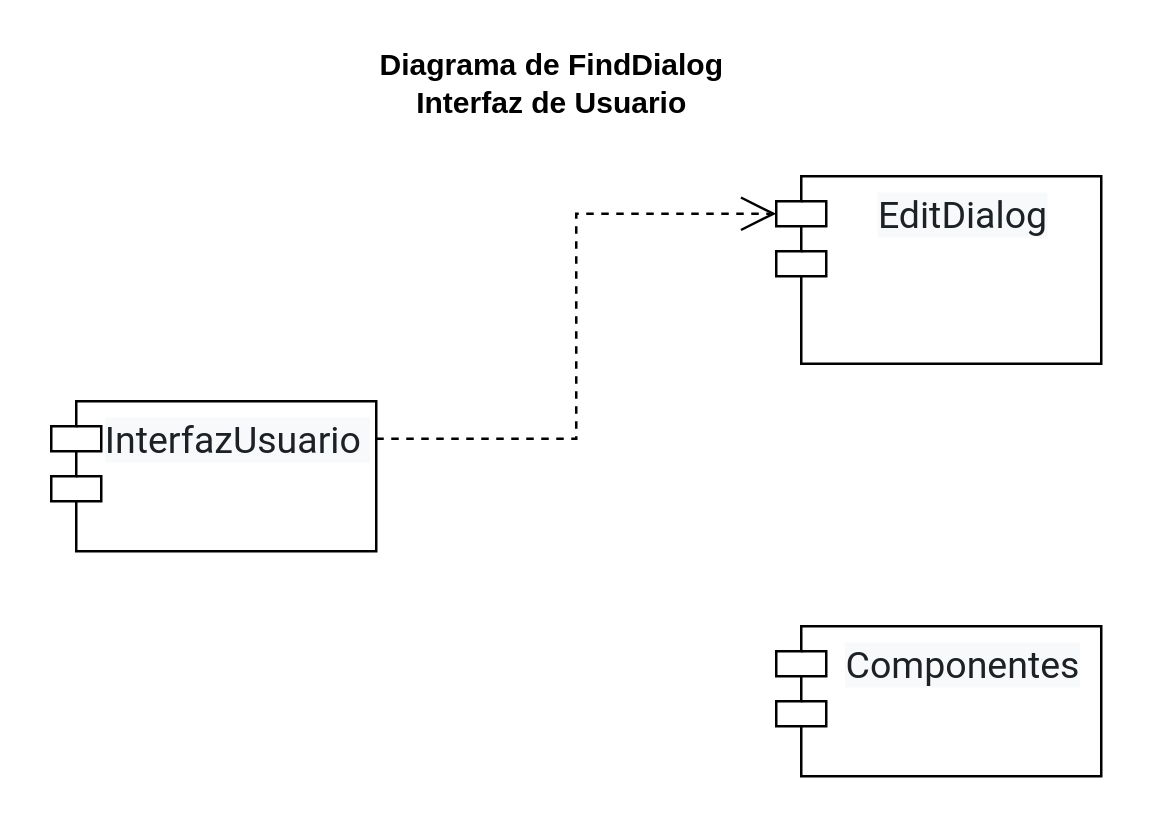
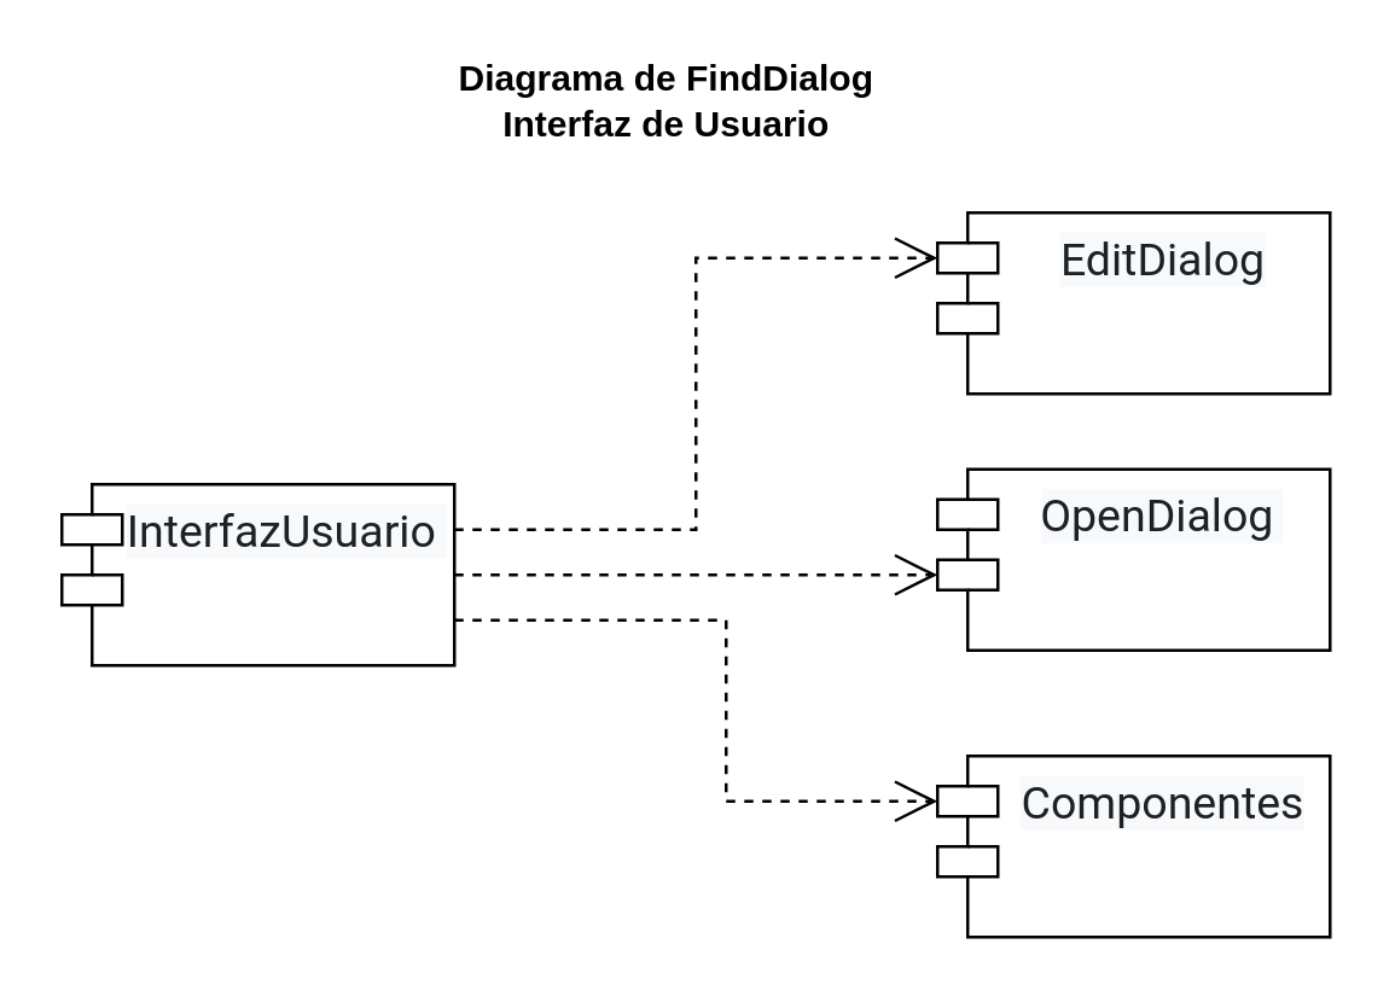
- <mxCell id="3" value="&lt;span style=&quot;color: rgb(29, 33, 37); font-family: Roboto; font-size: 15px; text-align: left; background-color: rgb(248, 249, 250);&quot;&gt;EditDialog&lt;/span&gt;" style="shape=module;align=left;spacingLeft=20;align=center;verticalAlign=top;whiteSpace=wrap;html=1;" vertex="1" parent="1"><mxGeometry x="310" y="70" width="130" height="75" as="geometry" /></mxCell>
+ <mxCell id="3" value="&lt;span style=&quot;color: rgb(29, 33, 37); font-family: Roboto; font-size: 15px; text-align: left; background-color: rgb(248, 249, 250);&quot;&gt;EditDialog&lt;/span&gt;" style="shape=module;align=left;spacingLeft=20;align=center;verticalAlign=top;whiteSpace=wrap;html=1;" vertex="1" parent="1"><mxGeometry x="310" y="70" width="130" height="60" as="geometry" /></mxCell>
+ <mxCell id="4" value="&lt;span style=&quot;color: rgb(29, 33, 37); font-family: Roboto; font-size: 15px; text-align: left; background-color: rgb(248, 249, 250);&quot;&gt;OpenDialog&amp;nbsp;&lt;/span&gt;" style="shape=module;align=left;spacingLeft=20;align=center;verticalAlign=top;whiteSpace=wrap;html=1;" vertex="1" parent="1"><mxGeometry x="310" y="155" width="130" height="60" as="geometry" /></mxCell>
+ <mxCell id="7" value="" style="endArrow=open;endSize=12;dashed=1;html=1;rounded=0;exitX=1;exitY=0.5;exitDx=0;exitDy=0;entryX=0;entryY=0;entryDx=0;entryDy=35;entryPerimeter=0;" edge="1" parent="1" source="2" target="4"><mxGeometry width="160" relative="1" as="geometry"><mxPoint x="110" y="150" as="sourcePoint" /><mxPoint x="270" y="150" as="targetPoint" /></mxGeometry></mxCell>
+ <mxCell id="8" value="" style="endArrow=open;endSize=12;dashed=1;html=1;rounded=0;entryX=0;entryY=0;entryDx=0;entryDy=15;entryPerimeter=0;exitX=1;exitY=0.75;exitDx=0;exitDy=0;" edge="1" parent="1" source="2" target="5"><mxGeometry width="160" relative="1" as="geometry"><mxPoint x="160" y="185" as="sourcePoint" /><mxPoint x="320" y="95" as="targetPoint" /><Array as="points"><mxPoint x="240" y="205" /><mxPoint x="240" y="265" /></Array></mxGeometry></mxCell>
